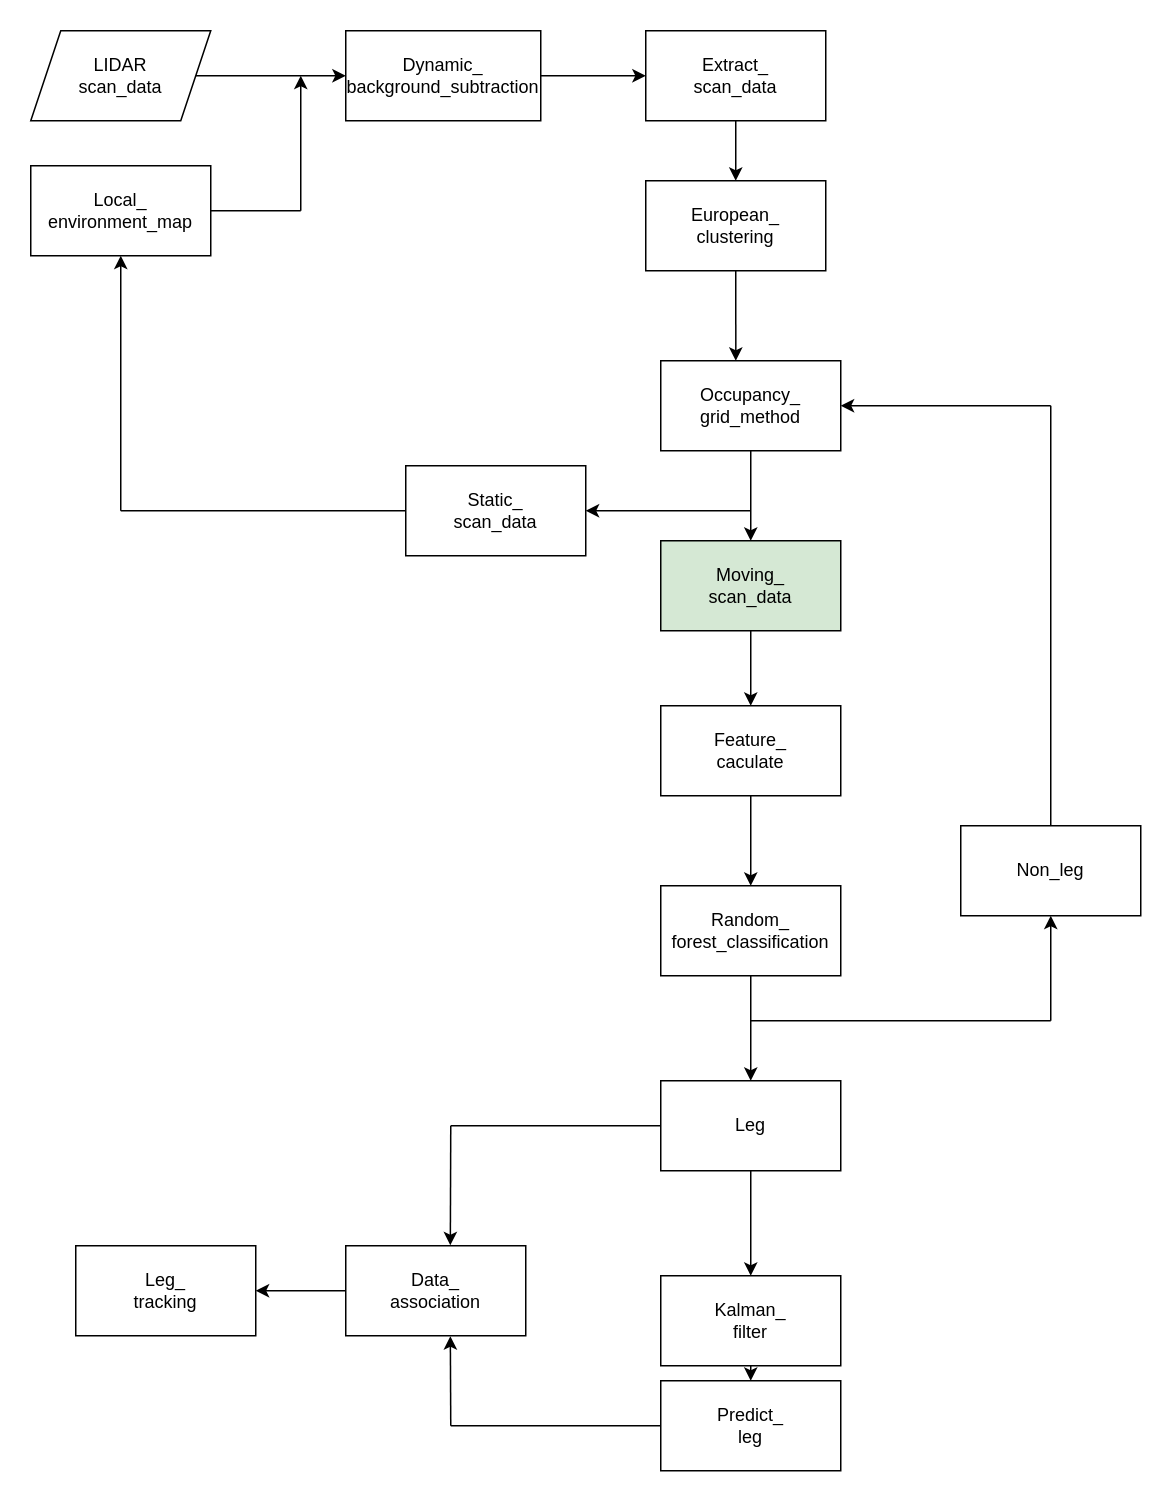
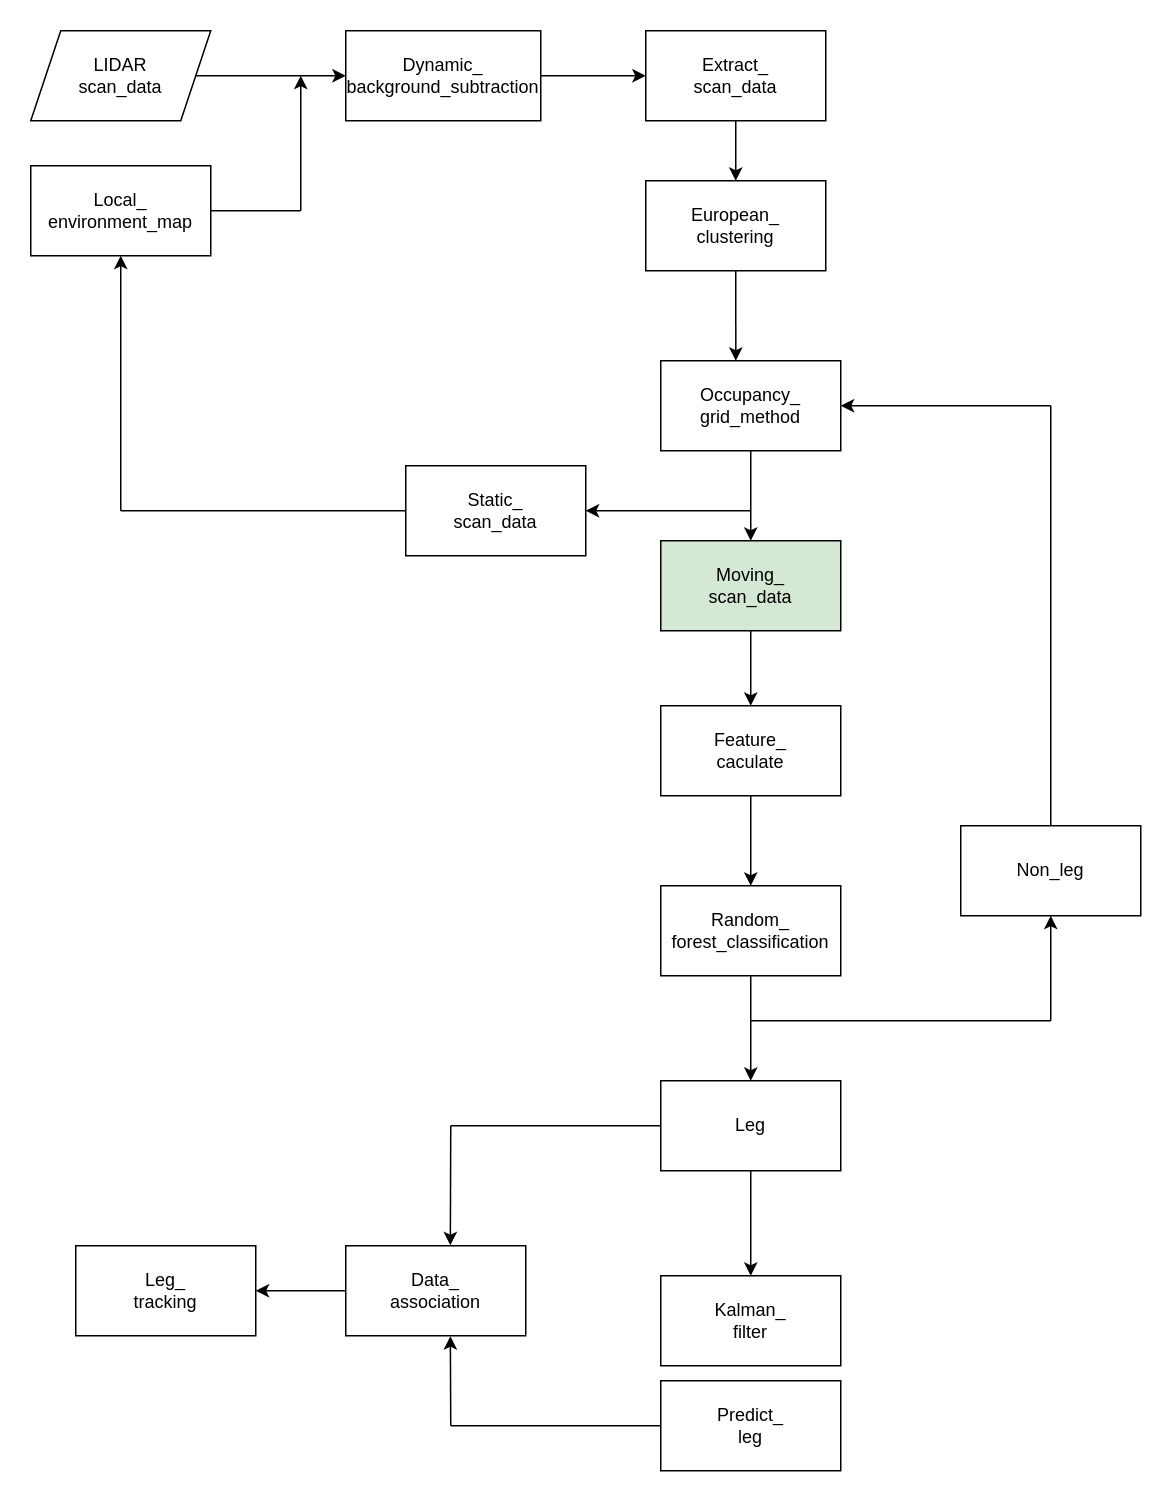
- <mxCell id="32" value="" style="endArrow=classic;html=1;rounded=0;entryX=0.5;entryY=0;entryDx=0;entryDy=0;exitX=0.5;exitY=1;exitDx=0;exitDy=0;" edge="1" parent="1" source="29" target="31"><mxGeometry width="50" height="50" relative="1" as="geometry"><mxPoint x="480" y="920" as="sourcePoint" /><mxPoint x="530" y="870" as="targetPoint" /></mxGeometry></mxCell>
